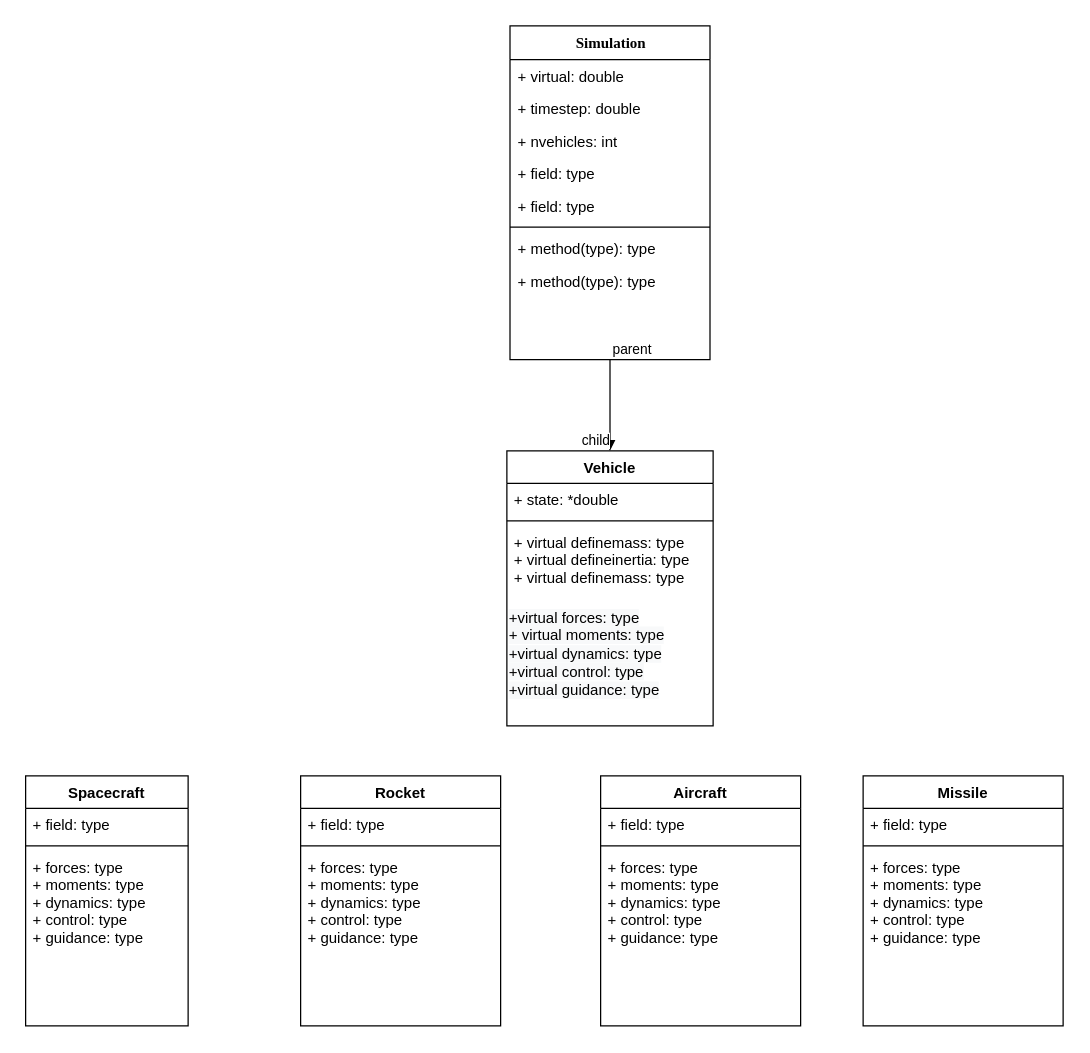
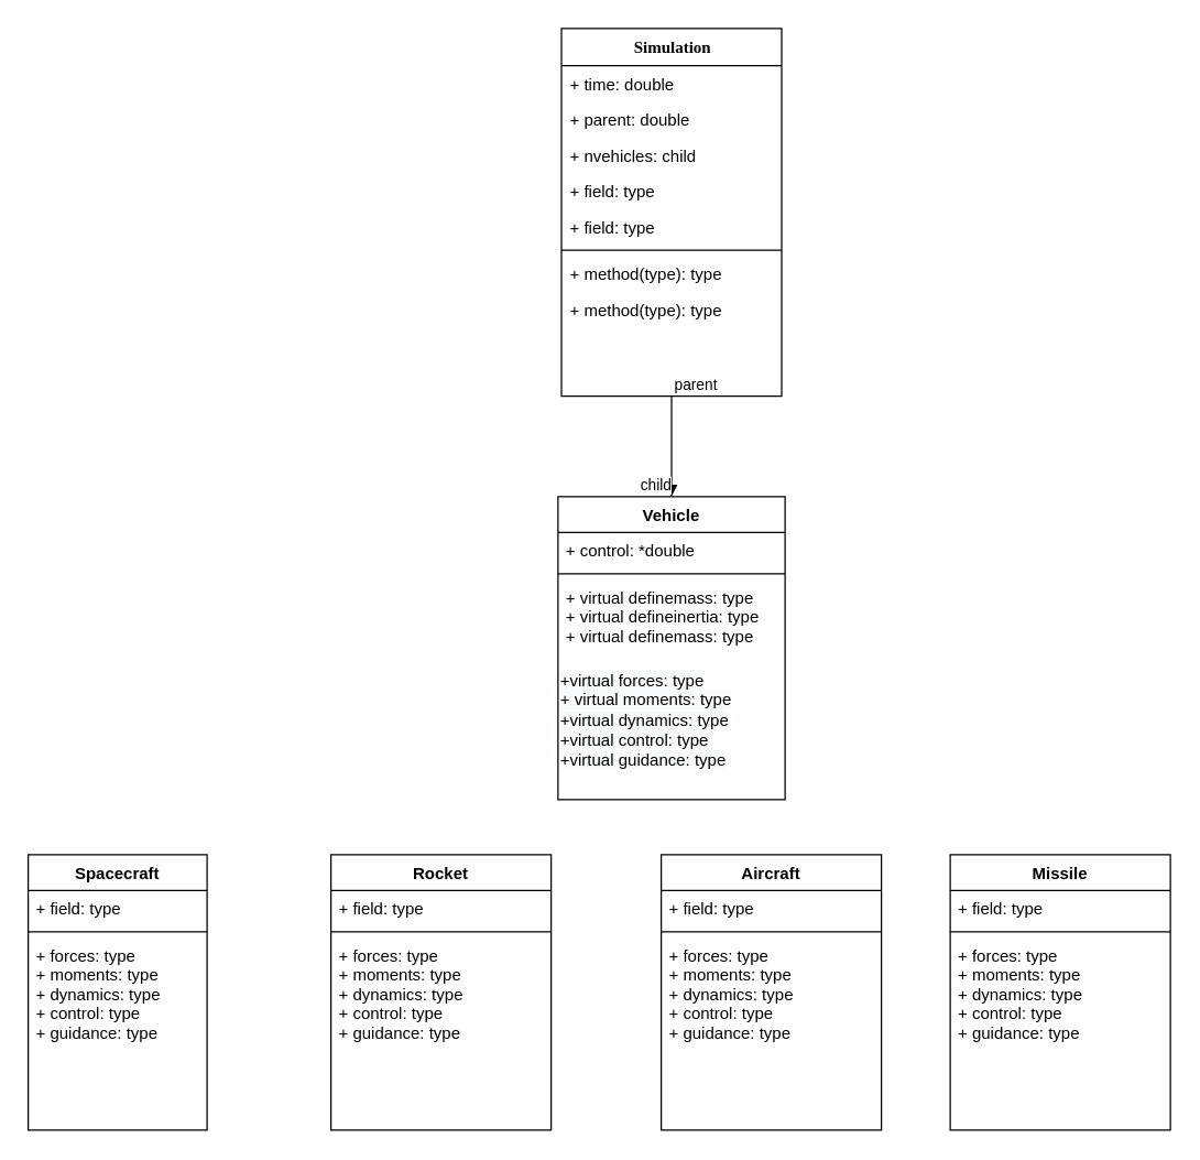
- <mxCell id="3" value="+ virtual: double" style="text;html=1;strokeColor=none;fillColor=none;align=left;verticalAlign=top;spacingLeft=4;spacingRight=4;whiteSpace=wrap;overflow=hidden;rotatable=0;points=[[0,0.5],[1,0.5]];portConstraint=eastwest;" parent="2" vertex="1"><mxGeometry y="27" width="160" height="26" as="geometry" /></mxCell>
+ <mxCell id="3" value="+ time: double" style="text;html=1;strokeColor=none;fillColor=none;align=left;verticalAlign=top;spacingLeft=4;spacingRight=4;whiteSpace=wrap;overflow=hidden;rotatable=0;points=[[0,0.5],[1,0.5]];portConstraint=eastwest;" parent="2" vertex="1"><mxGeometry y="27" width="160" height="26" as="geometry" /></mxCell>
- <mxCell id="4" value="+ timestep: double" style="text;html=1;strokeColor=none;fillColor=none;align=left;verticalAlign=top;spacingLeft=4;spacingRight=4;whiteSpace=wrap;overflow=hidden;rotatable=0;points=[[0,0.5],[1,0.5]];portConstraint=eastwest;" parent="2" vertex="1"><mxGeometry y="53" width="160" height="26" as="geometry" /></mxCell>
+ <mxCell id="4" value="+ parent: double" style="text;html=1;strokeColor=none;fillColor=none;align=left;verticalAlign=top;spacingLeft=4;spacingRight=4;whiteSpace=wrap;overflow=hidden;rotatable=0;points=[[0,0.5],[1,0.5]];portConstraint=eastwest;" parent="2" vertex="1"><mxGeometry y="53" width="160" height="26" as="geometry" /></mxCell>
- <mxCell id="5" value="+ nvehicles: int" style="text;html=1;strokeColor=none;fillColor=none;align=left;verticalAlign=top;spacingLeft=4;spacingRight=4;whiteSpace=wrap;overflow=hidden;rotatable=0;points=[[0,0.5],[1,0.5]];portConstraint=eastwest;" parent="2" vertex="1"><mxGeometry y="79" width="160" height="26" as="geometry" /></mxCell>
+ <mxCell id="5" value="+ nvehicles: child" style="text;html=1;strokeColor=none;fillColor=none;align=left;verticalAlign=top;spacingLeft=4;spacingRight=4;whiteSpace=wrap;overflow=hidden;rotatable=0;points=[[0,0.5],[1,0.5]];portConstraint=eastwest;" parent="2" vertex="1"><mxGeometry y="79" width="160" height="26" as="geometry" /></mxCell>
- <mxCell id="15" value="+ state: *double" style="text;strokeColor=none;fillColor=none;align=left;verticalAlign=top;spacingLeft=4;spacingRight=4;overflow=hidden;rotatable=0;points=[[0,0.5],[1,0.5]];portConstraint=eastwest;" vertex="1" parent="14"><mxGeometry y="26" width="165" height="26" as="geometry" /></mxCell>
+ <mxCell id="15" value="+ control: *double" style="text;strokeColor=none;fillColor=none;align=left;verticalAlign=top;spacingLeft=4;spacingRight=4;overflow=hidden;rotatable=0;points=[[0,0.5],[1,0.5]];portConstraint=eastwest;" vertex="1" parent="14"><mxGeometry y="26" width="165" height="26" as="geometry" /></mxCell>
